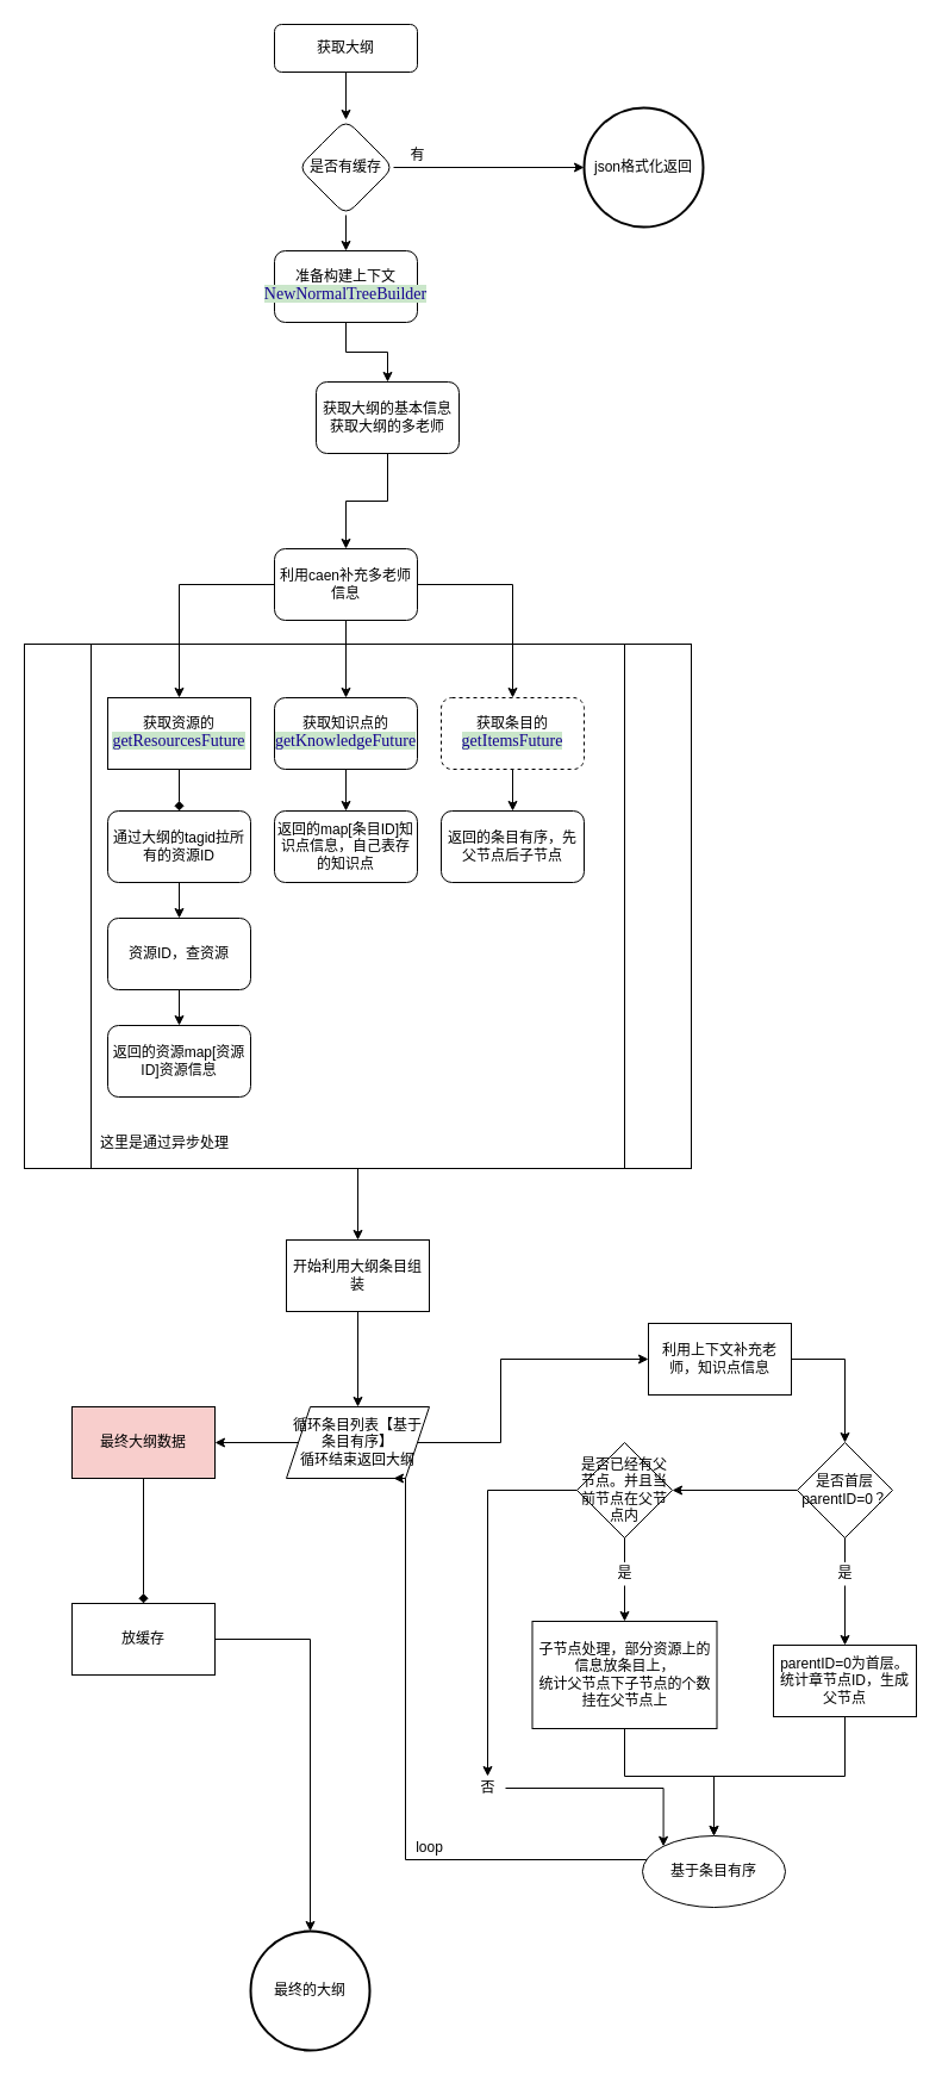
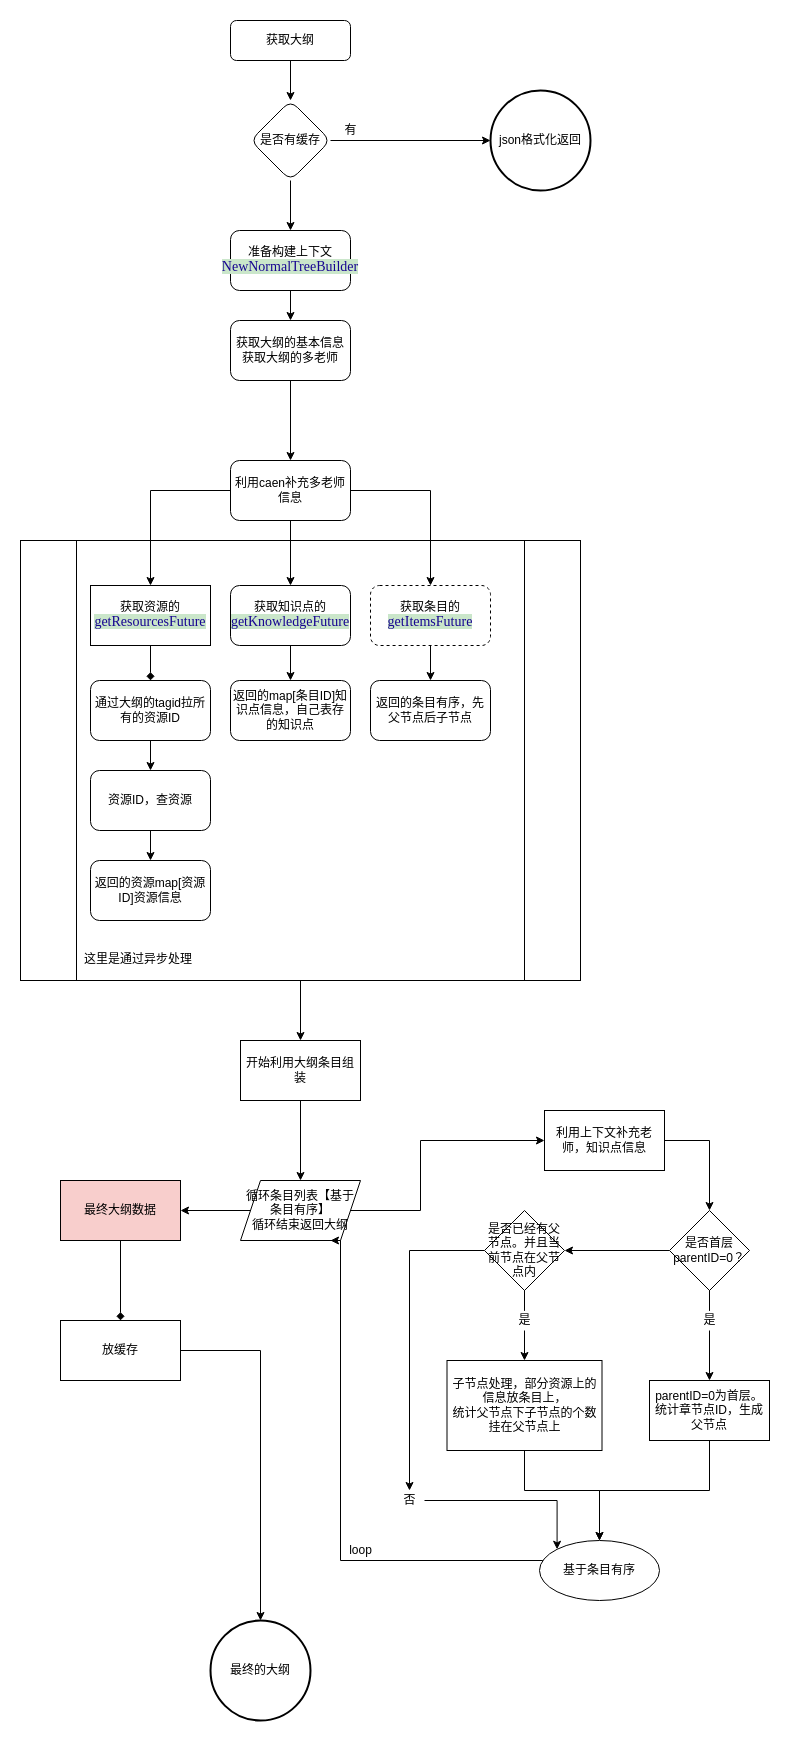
- <mxCell id="11" value="准备构建上下文&lt;span style=&quot;color: rgb(23 , 5 , 145) ; background-color: rgb(202 , 230 , 202) ; font-family: &amp;#34;jetbrains mono&amp;#34; ; font-size: 10.5pt&quot;&gt;NewNormalTreeBuilder&lt;/span&gt;" style="whiteSpace=wrap;html=1;rounded=1;shadow=0;strokeWidth=1;glass=0;" vertex="1" parent="1"><mxGeometry x="230" y="210" width="120" height="60" as="geometry" /></mxCell>
+ <mxCell id="11" value="准备构建上下文&lt;span style=&quot;color: rgb(23 , 5 , 145) ; background-color: rgb(202 , 230 , 202) ; font-family: &amp;#34;jetbrains mono&amp;#34; ; font-size: 10.5pt&quot;&gt;NewNormalTreeBuilder&lt;/span&gt;" style="whiteSpace=wrap;html=1;rounded=1;shadow=0;strokeWidth=1;glass=0;" vertex="1" parent="1"><mxGeometry x="230" y="230" width="120" height="60" as="geometry" /></mxCell>
- <mxCell id="14" value="获取大纲的基本信息&lt;br&gt;获取大纲的多老师" style="whiteSpace=wrap;html=1;rounded=1;shadow=0;strokeWidth=1;glass=0;" vertex="1" parent="1"><mxGeometry x="265" y="320" width="120" height="60" as="geometry" /></mxCell>
+ <mxCell id="14" value="获取大纲的基本信息&lt;br&gt;获取大纲的多老师" style="whiteSpace=wrap;html=1;rounded=1;shadow=0;strokeWidth=1;glass=0;" vertex="1" parent="1"><mxGeometry x="230" y="320" width="120" height="60" as="geometry" /></mxCell>
- <mxCell id="60" value="放缓存" style="whiteSpace=wrap;html=1;spacing=2;spacingTop=0;spacingLeft=0;spacingRight=0;" vertex="1" parent="1"><mxGeometry x="60" y="1345" width="120" height="60" as="geometry" /></mxCell>
+ <mxCell id="60" value="放缓存" style="whiteSpace=wrap;html=1;spacing=2;spacingTop=0;spacingLeft=0;spacingRight=0;" vertex="1" parent="1"><mxGeometry x="60" y="1320" width="120" height="60" as="geometry" /></mxCell>
